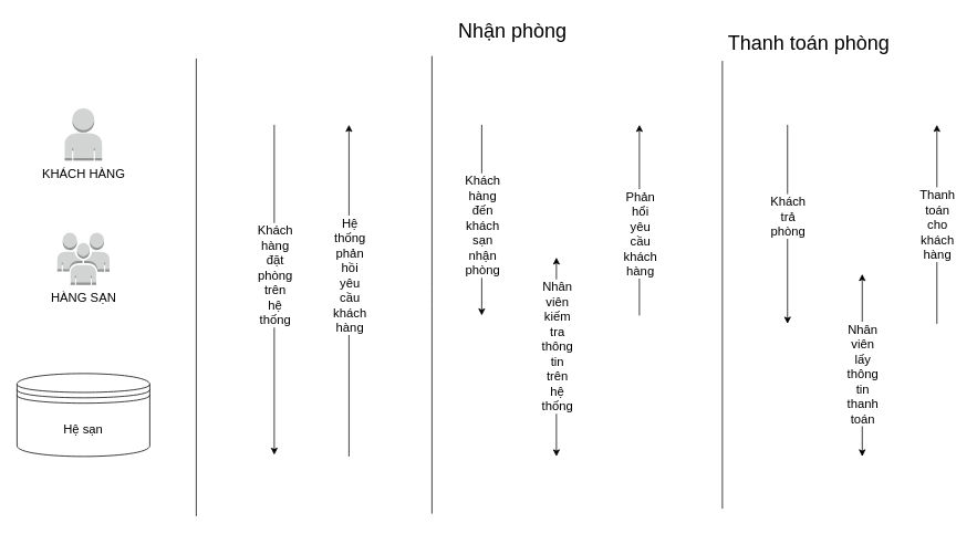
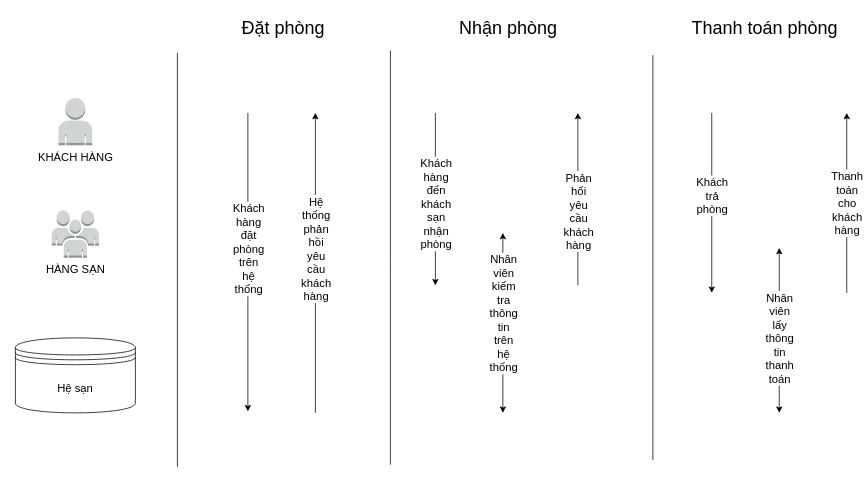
+ <mxCell id="10" value="&lt;span style=&quot;font-size: 24px&quot;&gt;Đặt phòng&lt;/span&gt;" style="text;html=1;resizable=0;points=[];autosize=1;align=left;verticalAlign=top;spacingTop=-4;fontSize=15;" vertex="1" parent="1"><mxGeometry x="320" y="20" width="130" height="20" as="geometry" /></mxCell>
- <mxCell id="12" value="&lt;span style=&quot;font-size: 24px&quot;&gt;Nhận phòng&lt;/span&gt;" style="text;html=1;resizable=0;points=[];autosize=1;align=left;verticalAlign=top;spacingTop=-4;fontSize=15;" vertex="1" parent="1"><mxGeometry x="550" y="20" width="150" height="20" as="geometry" /></mxCell>
+ <mxCell id="12" value="&lt;span style=&quot;font-size: 24px&quot;&gt;Nhận phòng&lt;/span&gt;" style="text;html=1;resizable=0;points=[];autosize=1;align=left;verticalAlign=top;spacingTop=-4;fontSize=15;" vertex="1" parent="1"><mxGeometry x="610" y="20" width="150" height="20" as="geometry" /></mxCell>
- <mxCell id="16" value="&lt;span style=&quot;font-size: 24px&quot;&gt;Thanh toán phòng&lt;/span&gt;" style="text;html=1;resizable=0;points=[];autosize=1;align=left;verticalAlign=top;spacingTop=-4;fontSize=15;" vertex="1" parent="1"><mxGeometry x="875" y="35" width="210" height="20" as="geometry" /></mxCell>
+ <mxCell id="16" value="&lt;span style=&quot;font-size: 24px&quot;&gt;Thanh toán phòng&lt;/span&gt;" style="text;html=1;resizable=0;points=[];autosize=1;align=left;verticalAlign=top;spacingTop=-4;fontSize=15;" vertex="1" parent="1"><mxGeometry x="920" y="20" width="210" height="20" as="geometry" /></mxCell>
